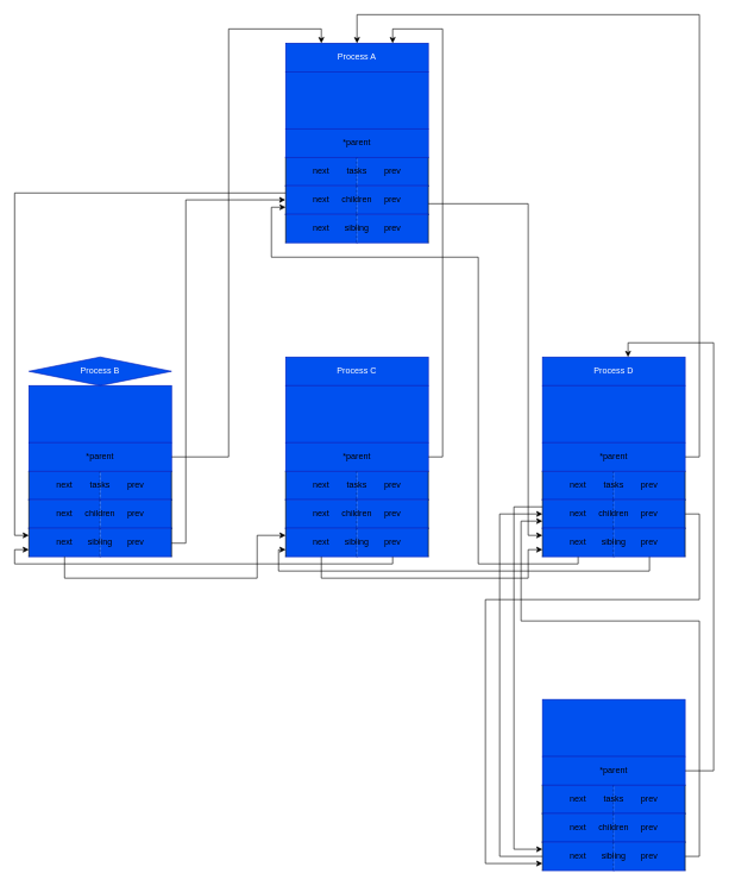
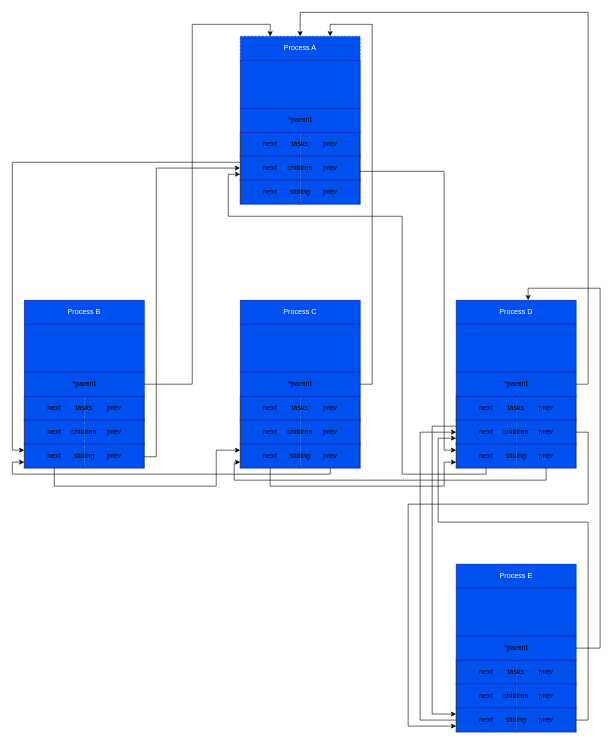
- <mxCell id="2" value="Process A" style="rounded=0;whiteSpace=wrap;html=1;fillColor=#0050ef;fontColor=#ffffff;strokeColor=#001DBC;" parent="1" vertex="1"><mxGeometry x="400" y="60" width="200" height="40" as="geometry" /></mxCell>
+ <mxCell id="2" value="Process A" style="rounded=0;whiteSpace=wrap;html=1;fillColor=#0050ef;fontColor=#ffffff;strokeColor=#001DBC;dashed=1;" parent="1" vertex="1"><mxGeometry x="400" y="60" width="200" height="40" as="geometry" /></mxCell>
- <mxCell id="65" value="Process B" style="rhombus;whiteSpace=wrap;html=1;fillColor=#0050ef;fontColor=#ffffff;strokeColor=#001DBC;" vertex="1" parent="1"><mxGeometry x="40" y="500" width="200" height="40" as="geometry" /></mxCell>
+ <mxCell id="65" value="Process B" style="rounded=0;whiteSpace=wrap;html=1;fillColor=#0050ef;fontColor=#ffffff;strokeColor=#001DBC;" vertex="1" parent="1"><mxGeometry x="40" y="500" width="200" height="40" as="geometry" /></mxCell>
+ <mxCell id="86" value="Process E" style="rounded=0;whiteSpace=wrap;html=1;fillColor=#0050ef;fontColor=#ffffff;strokeColor=#001DBC;" vertex="1" parent="1"><mxGeometry x="760" y="940" width="200" height="40" as="geometry" /></mxCell>
